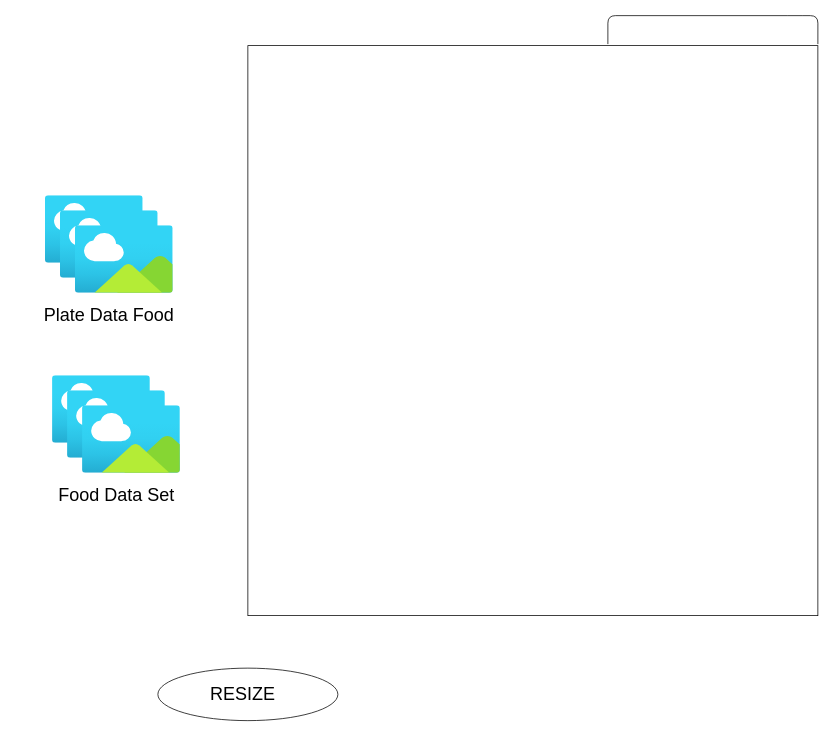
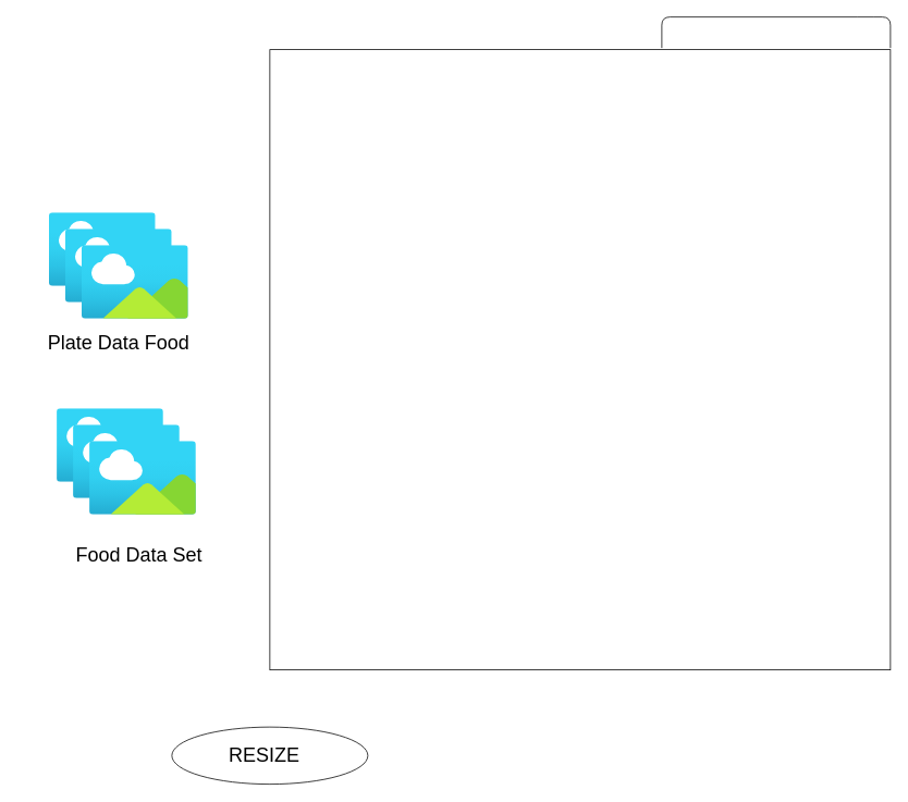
- <mxCell id="10" value="&lt;font style=&quot;font-size: 24px&quot;&gt;Food Data Set&lt;/font&gt;" style="text;html=1;strokeColor=none;fillColor=none;align=center;verticalAlign=middle;whiteSpace=wrap;rounded=0;" vertex="1" parent="1"><mxGeometry x="29.55" y="640" width="250" height="40" as="geometry" /></mxCell>
+ <mxCell id="10" value="&lt;font style=&quot;font-size: 24px&quot;&gt;Food Data Set&lt;/font&gt;" style="text;html=1;strokeColor=none;fillColor=none;align=center;verticalAlign=middle;whiteSpace=wrap;rounded=0;" vertex="1" parent="1"><mxGeometry x="44.55" y="660" width="250" height="40" as="geometry" /></mxCell>
